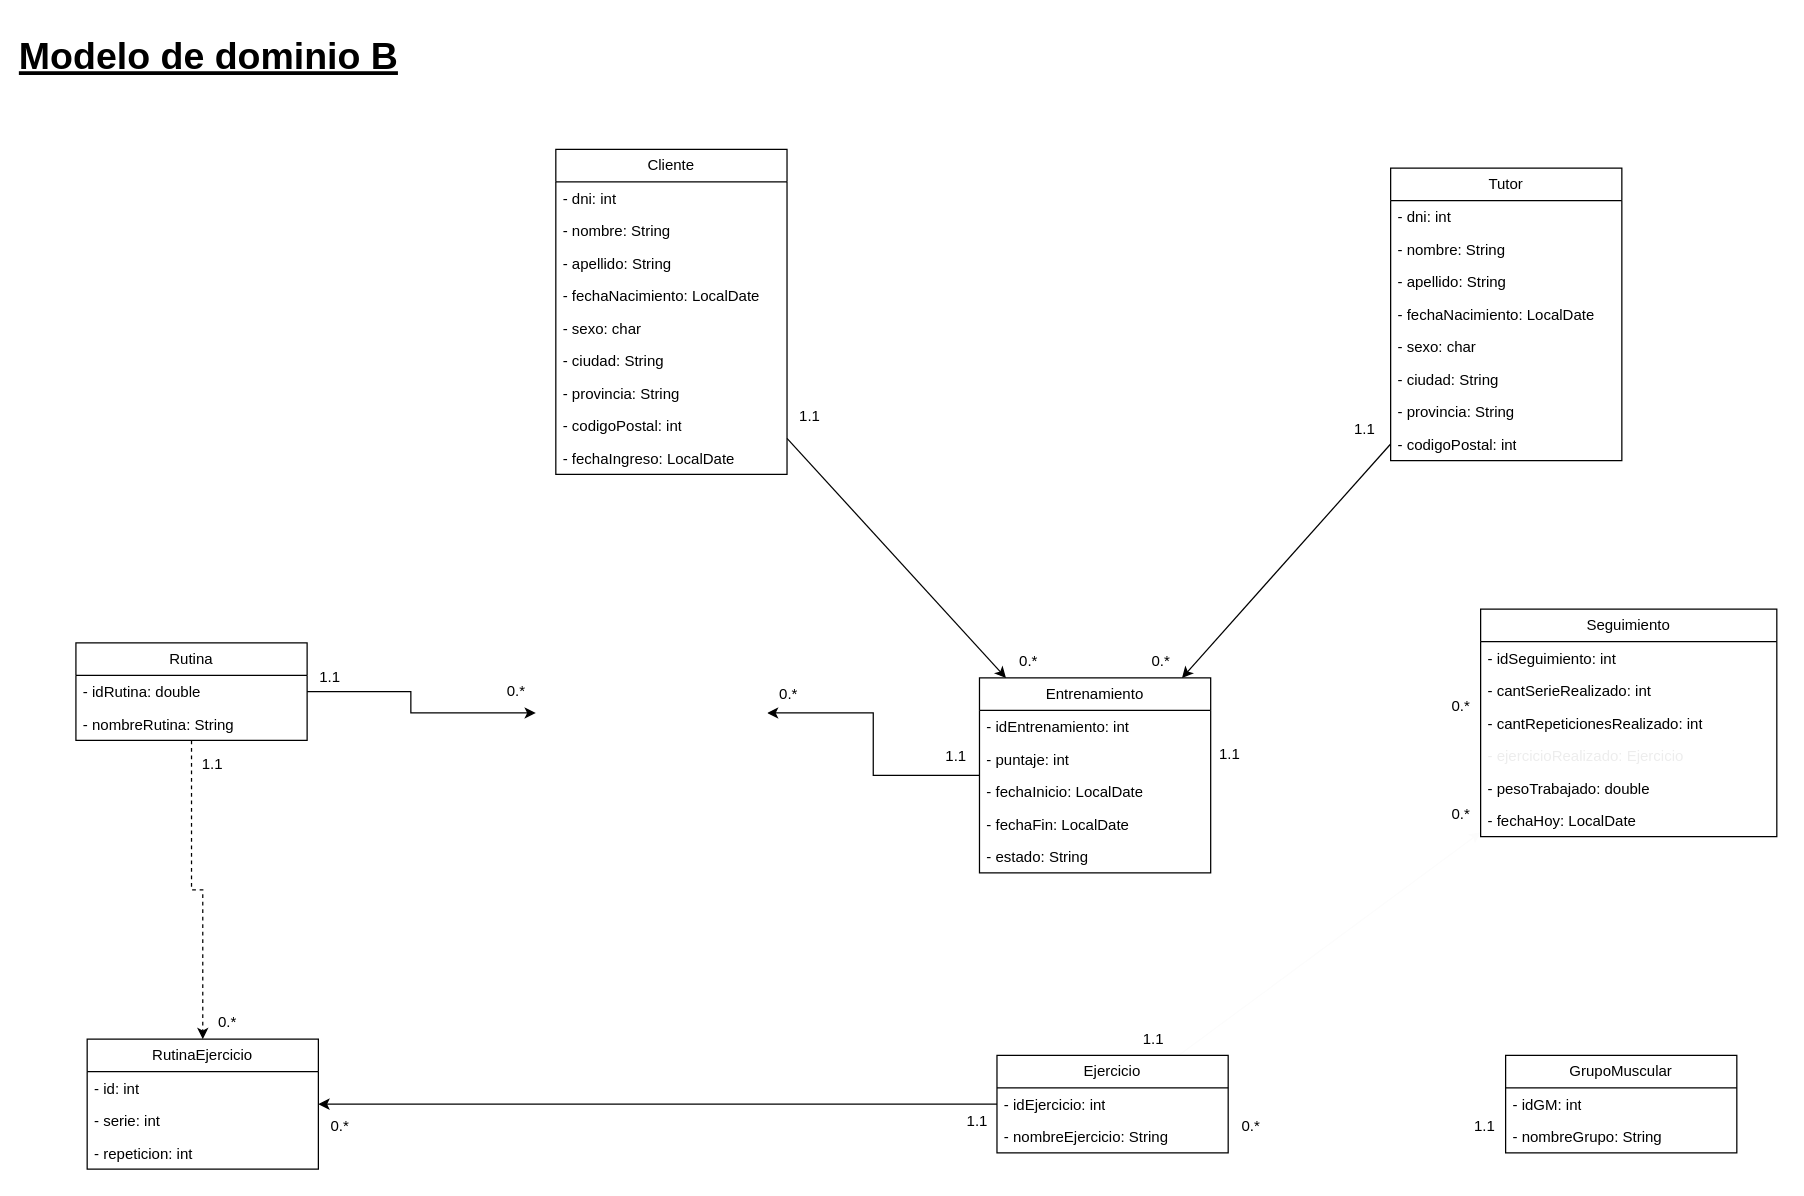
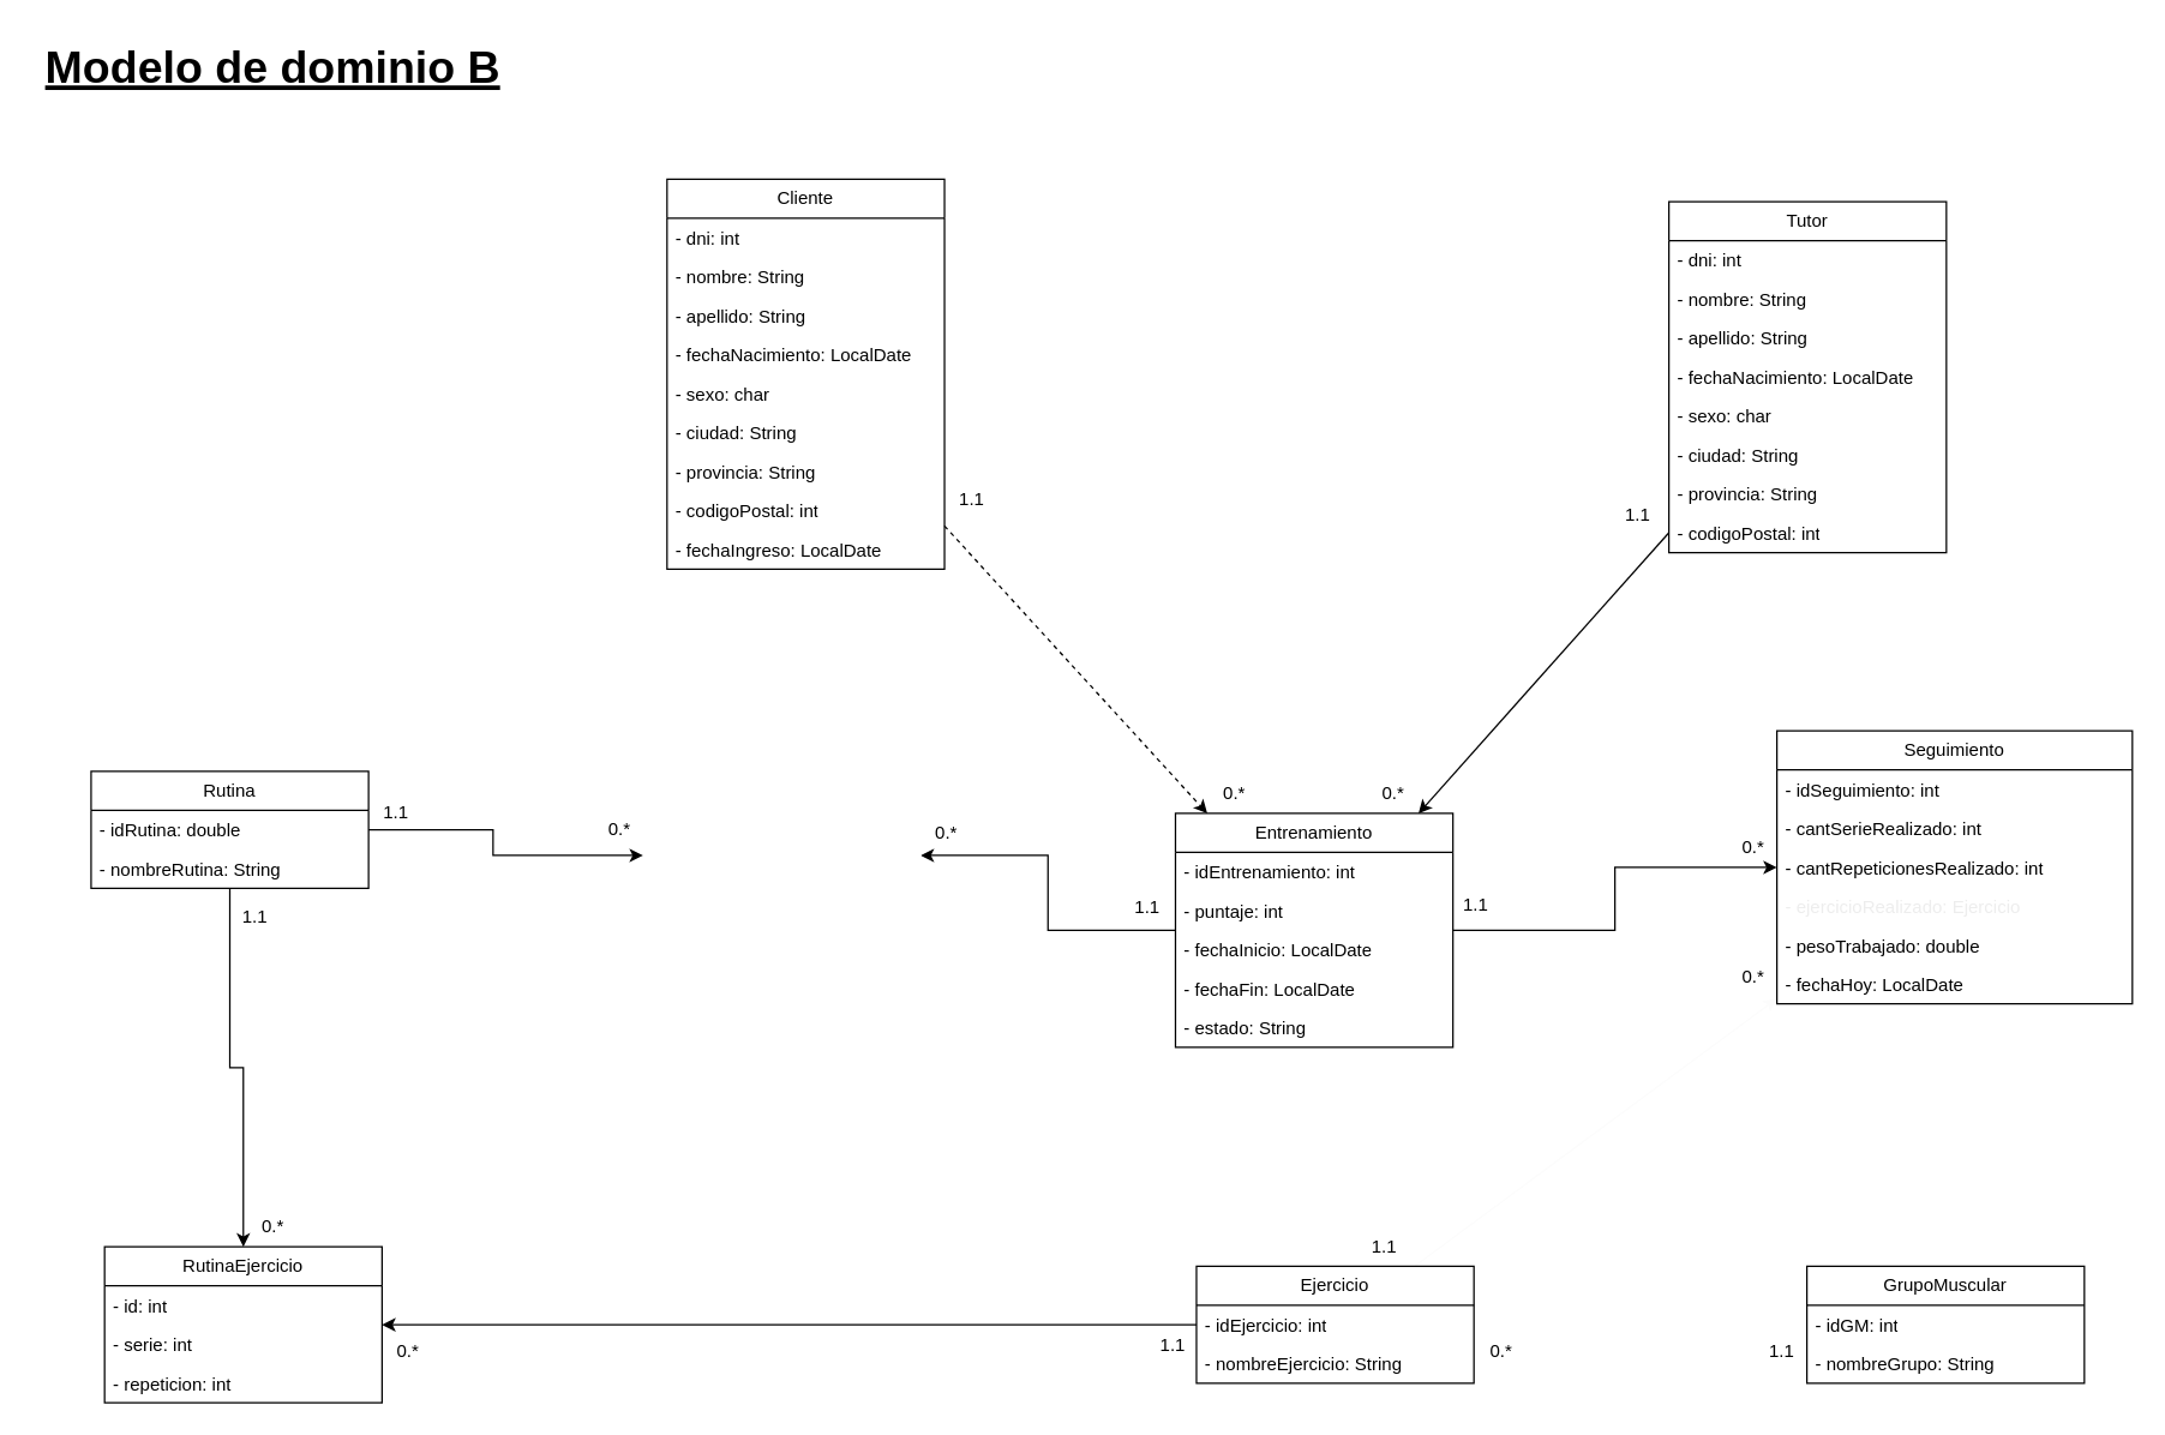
- <mxCell id="47" value="&lt;font style=&quot;font-size: 30px;&quot;&gt;&lt;b&gt;&lt;u&gt;Modelo de dominio B&lt;/u&gt;&lt;/b&gt;&lt;/font&gt;" style="text;html=1;align=center;verticalAlign=middle;resizable=0;points=[];autosize=1;strokeColor=none;fillColor=none;" parent="1" vertex="1"><mxGeometry x="5" y="20" width="321" height="48" as="geometry" /></mxCell>
+ <mxCell id="47" value="&lt;font style=&quot;font-size: 30px;&quot;&gt;&lt;b&gt;&lt;u&gt;Modelo de dominio B&lt;/u&gt;&lt;/b&gt;&lt;/font&gt;" style="text;html=1;align=center;verticalAlign=middle;resizable=0;points=[];autosize=1;strokeColor=none;fillColor=none;" parent="1" vertex="1"><mxGeometry x="20" y="20" width="321" height="48" as="geometry" /></mxCell>
- <mxCell id="2" style="rounded=0;orthogonalLoop=1;jettySize=auto;html=1;fontFamily=Helvetica;fontSize=12;fontColor=default;" parent="1" source="3" target="34" edge="1"><mxGeometry relative="1" as="geometry" /></mxCell>
+ <mxCell id="2" style="rounded=0;orthogonalLoop=1;jettySize=auto;html=1;fontFamily=Helvetica;fontSize=12;fontColor=default;dashed=1;" parent="1" source="3" target="34" edge="1"><mxGeometry relative="1" as="geometry" /></mxCell>
+ <mxCell id="32" style="edgeStyle=orthogonalEdgeStyle;rounded=0;orthogonalLoop=1;jettySize=auto;html=1;fontFamily=Helvetica;fontSize=12;fontColor=default;" parent="1" source="34" target="40" edge="1"><mxGeometry relative="1" as="geometry" /></mxCell>
- <mxCell id="31" style="edgeStyle=orthogonalEdgeStyle;rounded=0;orthogonalLoop=1;jettySize=auto;html=1;fontFamily=Helvetica;fontSize=12;fontColor=default;dashed=1;" parent="1" source="59" target="62" edge="1"><mxGeometry relative="1" as="geometry" /></mxCell>
+ <mxCell id="31" style="edgeStyle=orthogonalEdgeStyle;rounded=0;orthogonalLoop=1;jettySize=auto;html=1;fontFamily=Helvetica;fontSize=12;fontColor=default;" parent="1" source="59" target="62" edge="1"><mxGeometry relative="1" as="geometry" /></mxCell>
